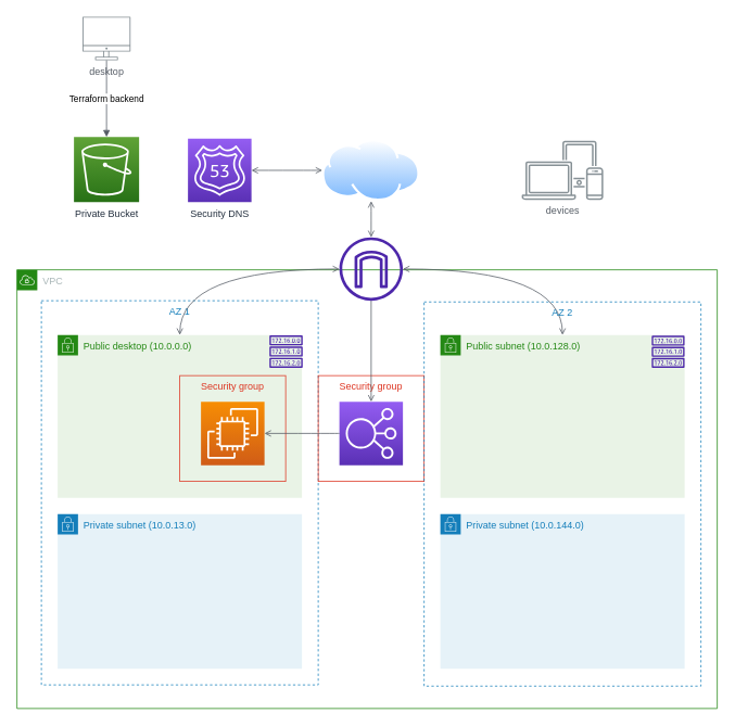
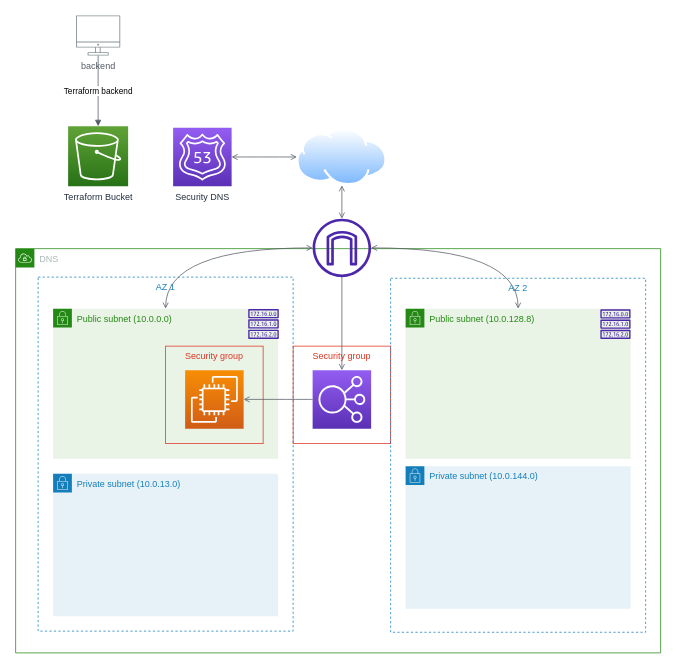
- <mxCell id="24" value="desktop" style="sketch=0;outlineConnect=0;gradientColor=none;fontColor=#545B64;strokeColor=none;fillColor=#879196;dashed=0;verticalLabelPosition=bottom;verticalAlign=top;align=center;html=1;fontSize=12;fontStyle=0;aspect=fixed;shape=mxgraph.aws4.illustration_desktop;pointerEvents=1" parent="1" vertex="1"><mxGeometry x="100.5" y="20" width="59" height="53.69" as="geometry" /></mxCell>
+ <mxCell id="24" value="backend" style="sketch=0;outlineConnect=0;gradientColor=none;fontColor=#545B64;strokeColor=none;fillColor=#879196;dashed=0;verticalLabelPosition=bottom;verticalAlign=top;align=center;html=1;fontSize=12;fontStyle=0;aspect=fixed;shape=mxgraph.aws4.illustration_desktop;pointerEvents=1" parent="1" vertex="1"><mxGeometry x="100.5" y="20" width="59" height="53.69" as="geometry" /></mxCell>
- <mxCell id="27" value="devices" style="sketch=0;outlineConnect=0;gradientColor=none;fontColor=#545B64;strokeColor=none;fillColor=#879196;dashed=0;verticalLabelPosition=bottom;verticalAlign=top;align=center;html=1;fontSize=12;fontStyle=0;aspect=fixed;shape=mxgraph.aws4.illustration_devices;pointerEvents=1" vertex="1" parent="1"><mxGeometry x="640" y="172.3" width="100" height="73" as="geometry" /></mxCell>
- <mxCell id="21" value="Private Bucket" style="sketch=0;points=[[0,0,0],[0.25,0,0],[0.5,0,0],[0.75,0,0],[1,0,0],[0,1,0],[0.25,1,0],[0.5,1,0],[0.75,1,0],[1,1,0],[0,0.25,0],[0,0.5,0],[0,0.75,0],[1,0.25,0],[1,0.5,0],[1,0.75,0]];outlineConnect=0;fontColor=#232F3E;gradientColor=#60A337;gradientDirection=north;fillColor=#277116;strokeColor=#ffffff;dashed=0;verticalLabelPosition=bottom;verticalAlign=top;align=center;html=1;fontSize=12;fontStyle=0;aspect=fixed;shape=mxgraph.aws4.resourceIcon;resIcon=mxgraph.aws4.s3;" parent="1" vertex="1"><mxGeometry x="90" y="167.8" width="80" height="80" as="geometry" /></mxCell>
+ <mxCell id="21" value="Terraform Bucket" style="sketch=0;points=[[0,0,0],[0.25,0,0],[0.5,0,0],[0.75,0,0],[1,0,0],[0,1,0],[0.25,1,0],[0.5,1,0],[0.75,1,0],[1,1,0],[0,0.25,0],[0,0.5,0],[0,0.75,0],[1,0.25,0],[1,0.5,0],[1,0.75,0]];outlineConnect=0;fontColor=#232F3E;gradientColor=#60A337;gradientDirection=north;fillColor=#277116;strokeColor=#ffffff;dashed=0;verticalLabelPosition=bottom;verticalAlign=top;align=center;html=1;fontSize=12;fontStyle=0;aspect=fixed;shape=mxgraph.aws4.resourceIcon;resIcon=mxgraph.aws4.s3;" parent="1" vertex="1"><mxGeometry x="90" y="167.8" width="80" height="80" as="geometry" /></mxCell>
- <mxCell id="2" value="VPC" style="points=[[0,0],[0.25,0],[0.5,0],[0.75,0],[1,0],[1,0.25],[1,0.5],[1,0.75],[1,1],[0.75,1],[0.5,1],[0.25,1],[0,1],[0,0.75],[0,0.5],[0,0.25]];outlineConnect=0;gradientColor=none;html=1;whiteSpace=wrap;fontSize=12;fontStyle=0;container=1;pointerEvents=0;collapsible=0;recursiveResize=0;shape=mxgraph.aws4.group;grIcon=mxgraph.aws4.group_vpc;strokeColor=#248814;fillColor=none;verticalAlign=top;align=left;spacingLeft=30;fontColor=#AAB7B8;dashed=0;" parent="1" vertex="1"><mxGeometry x="20" y="331" width="860" height="539" as="geometry" /></mxCell>
+ <mxCell id="2" value="DNS" style="points=[[0,0],[0.25,0],[0.5,0],[0.75,0],[1,0],[1,0.25],[1,0.5],[1,0.75],[1,1],[0.75,1],[0.5,1],[0.25,1],[0,1],[0,0.75],[0,0.5],[0,0.25]];outlineConnect=0;gradientColor=none;html=1;whiteSpace=wrap;fontSize=12;fontStyle=0;container=1;pointerEvents=0;collapsible=0;recursiveResize=0;shape=mxgraph.aws4.group;grIcon=mxgraph.aws4.group_vpc;strokeColor=#248814;fillColor=none;verticalAlign=top;align=left;spacingLeft=30;fontColor=#AAB7B8;dashed=0;" parent="1" vertex="1"><mxGeometry x="20" y="331" width="860" height="539" as="geometry" /></mxCell>
- <mxCell id="4" value="Public desktop (10.0.0.0)" style="points=[[0,0],[0.25,0],[0.5,0],[0.75,0],[1,0],[1,0.25],[1,0.5],[1,0.75],[1,1],[0.75,1],[0.5,1],[0.25,1],[0,1],[0,0.75],[0,0.5],[0,0.25]];outlineConnect=0;gradientColor=none;html=1;whiteSpace=wrap;fontSize=12;fontStyle=0;container=1;pointerEvents=0;collapsible=0;recursiveResize=0;shape=mxgraph.aws4.group;grIcon=mxgraph.aws4.group_security_group;grStroke=0;strokeColor=#248814;fillColor=#E9F3E6;verticalAlign=top;align=left;spacingLeft=30;fontColor=#248814;dashed=0;" parent="2" vertex="1"><mxGeometry x="50" y="80" width="300" height="200" as="geometry" /></mxCell>
+ <mxCell id="4" value="Public subnet (10.0.0.0)" style="points=[[0,0],[0.25,0],[0.5,0],[0.75,0],[1,0],[1,0.25],[1,0.5],[1,0.75],[1,1],[0.75,1],[0.5,1],[0.25,1],[0,1],[0,0.75],[0,0.5],[0,0.25]];outlineConnect=0;gradientColor=none;html=1;whiteSpace=wrap;fontSize=12;fontStyle=0;container=1;pointerEvents=0;collapsible=0;recursiveResize=0;shape=mxgraph.aws4.group;grIcon=mxgraph.aws4.group_security_group;grStroke=0;strokeColor=#248814;fillColor=#E9F3E6;verticalAlign=top;align=left;spacingLeft=30;fontColor=#248814;dashed=0;" parent="2" vertex="1"><mxGeometry x="50" y="80" width="300" height="200" as="geometry" /></mxCell>
- <mxCell id="8" value="Public subnet (10.0.128.0)" style="points=[[0,0],[0.25,0],[0.5,0],[0.75,0],[1,0],[1,0.25],[1,0.5],[1,0.75],[1,1],[0.75,1],[0.5,1],[0.25,1],[0,1],[0,0.75],[0,0.5],[0,0.25]];outlineConnect=0;gradientColor=none;html=1;whiteSpace=wrap;fontSize=12;fontStyle=0;container=1;pointerEvents=0;collapsible=0;recursiveResize=0;shape=mxgraph.aws4.group;grIcon=mxgraph.aws4.group_security_group;grStroke=0;strokeColor=#248814;fillColor=#E9F3E6;verticalAlign=top;align=left;spacingLeft=30;fontColor=#248814;dashed=0;" parent="2" vertex="1"><mxGeometry x="520" y="80" width="300" height="200" as="geometry" /></mxCell>
+ <mxCell id="8" value="Public subnet (10.0.128.8)" style="points=[[0,0],[0.25,0],[0.5,0],[0.75,0],[1,0],[1,0.25],[1,0.5],[1,0.75],[1,1],[0.75,1],[0.5,1],[0.25,1],[0,1],[0,0.75],[0,0.5],[0,0.25]];outlineConnect=0;gradientColor=none;html=1;whiteSpace=wrap;fontSize=12;fontStyle=0;container=1;pointerEvents=0;collapsible=0;recursiveResize=0;shape=mxgraph.aws4.group;grIcon=mxgraph.aws4.group_security_group;grStroke=0;strokeColor=#248814;fillColor=#E9F3E6;verticalAlign=top;align=left;spacingLeft=30;fontColor=#248814;dashed=0;" parent="2" vertex="1"><mxGeometry x="520" y="80" width="300" height="200" as="geometry" /></mxCell>
- <mxCell id="15" value="Private subnet (10.0.144.0)" style="points=[[0,0],[0.25,0],[0.5,0],[0.75,0],[1,0],[1,0.25],[1,0.5],[1,0.75],[1,1],[0.75,1],[0.5,1],[0.25,1],[0,1],[0,0.75],[0,0.5],[0,0.25]];outlineConnect=0;gradientColor=none;html=1;whiteSpace=wrap;fontSize=12;fontStyle=0;container=1;pointerEvents=0;collapsible=0;recursiveResize=0;shape=mxgraph.aws4.group;grIcon=mxgraph.aws4.group_security_group;grStroke=0;strokeColor=#147EBA;fillColor=#E6F2F8;verticalAlign=top;align=left;spacingLeft=30;fontColor=#147EBA;dashed=0;" parent="2" vertex="1"><mxGeometry x="520" y="300" width="300" height="190" as="geometry" /></mxCell>
+ <mxCell id="15" value="Private subnet (10.0.144.0)" style="points=[[0,0],[0.25,0],[0.5,0],[0.75,0],[1,0],[1,0.25],[1,0.5],[1,0.75],[1,1],[0.75,1],[0.5,1],[0.25,1],[0,1],[0,0.75],[0,0.5],[0,0.25]];outlineConnect=0;gradientColor=none;html=1;whiteSpace=wrap;fontSize=12;fontStyle=0;container=1;pointerEvents=0;collapsible=0;recursiveResize=0;shape=mxgraph.aws4.group;grIcon=mxgraph.aws4.group_security_group;grStroke=0;strokeColor=#147EBA;fillColor=#E6F2F8;verticalAlign=top;align=left;spacingLeft=30;fontColor=#147EBA;dashed=0;" parent="2" vertex="1"><mxGeometry x="520" y="290" width="300" height="190" as="geometry" /></mxCell>
